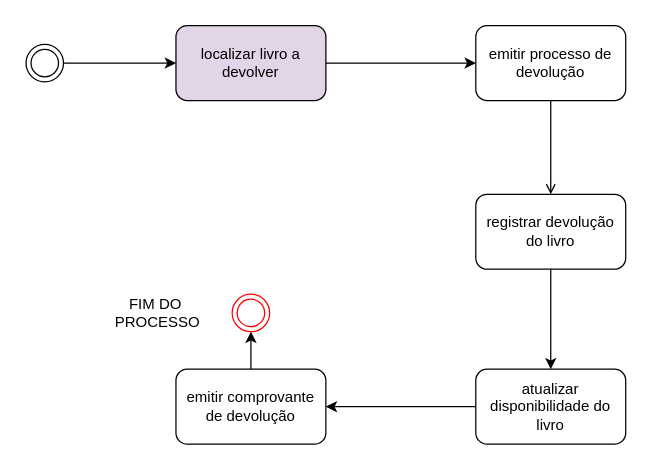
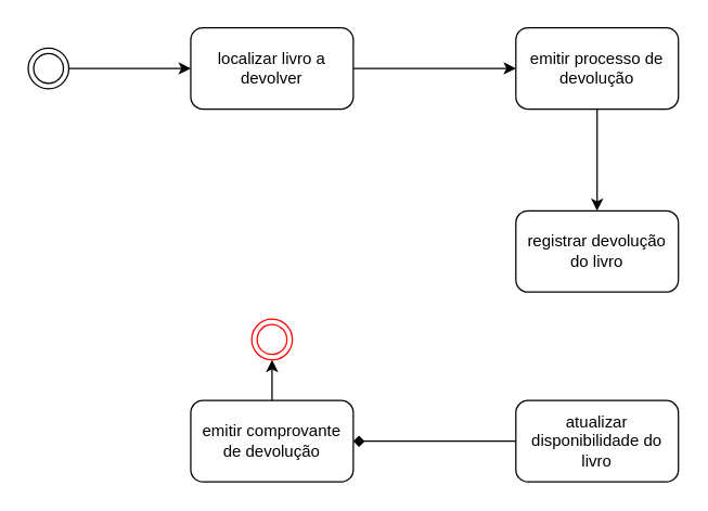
- <mxCell id="5" value="localizar livro a devolver" style="rounded=1;whiteSpace=wrap;html=1;fillColor=#e1d5e7;" vertex="1" parent="1"><mxGeometry x="140" y="20" width="120" height="60" as="geometry" /></mxCell>
+ <mxCell id="5" value="localizar livro a devolver" style="rounded=1;whiteSpace=wrap;html=1;" vertex="1" parent="1"><mxGeometry x="140" y="20" width="120" height="60" as="geometry" /></mxCell>
- <mxCell id="6" style="edgeStyle=orthogonalEdgeStyle;rounded=0;orthogonalLoop=1;jettySize=auto;html=1;endArrow=open;" edge="1" parent="1" source="7" target="9"><mxGeometry relative="1" as="geometry" /></mxCell>
+ <mxCell id="6" style="edgeStyle=orthogonalEdgeStyle;rounded=0;orthogonalLoop=1;jettySize=auto;html=1;" edge="1" parent="1" source="7" target="9"><mxGeometry relative="1" as="geometry" /></mxCell>
- <mxCell id="15" value="FIM DO&amp;nbsp;&lt;br&gt;PROCESSO" style="text;html=1;align=center;verticalAlign=middle;resizable=0;points=[];autosize=1;strokeColor=none;fillColor=none;" vertex="1" parent="1"><mxGeometry x="80" y="230" width="90" height="40" as="geometry" /></mxCell>
- <mxCell id="8" style="edgeStyle=orthogonalEdgeStyle;rounded=0;orthogonalLoop=1;jettySize=auto;html=1;" edge="1" parent="1" source="9" target="11"><mxGeometry relative="1" as="geometry" /></mxCell>
- <mxCell id="10" style="edgeStyle=orthogonalEdgeStyle;rounded=0;orthogonalLoop=1;jettySize=auto;html=1;entryX=1;entryY=0.5;entryDx=0;entryDy=0;" edge="1" parent="1" source="11" target="13"><mxGeometry relative="1" as="geometry" /></mxCell>
+ <mxCell id="10" style="edgeStyle=orthogonalEdgeStyle;rounded=0;orthogonalLoop=1;jettySize=auto;html=1;entryX=1;entryY=0.5;entryDx=0;entryDy=0;endArrow=diamond;" edge="1" parent="1" source="11" target="13"><mxGeometry relative="1" as="geometry" /></mxCell>
